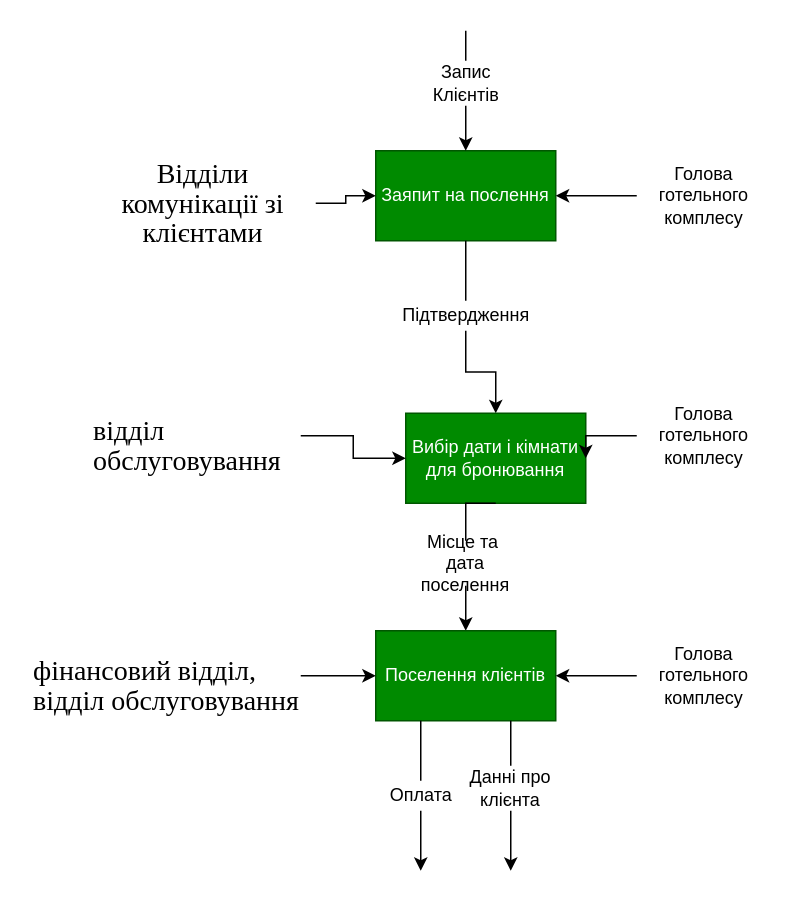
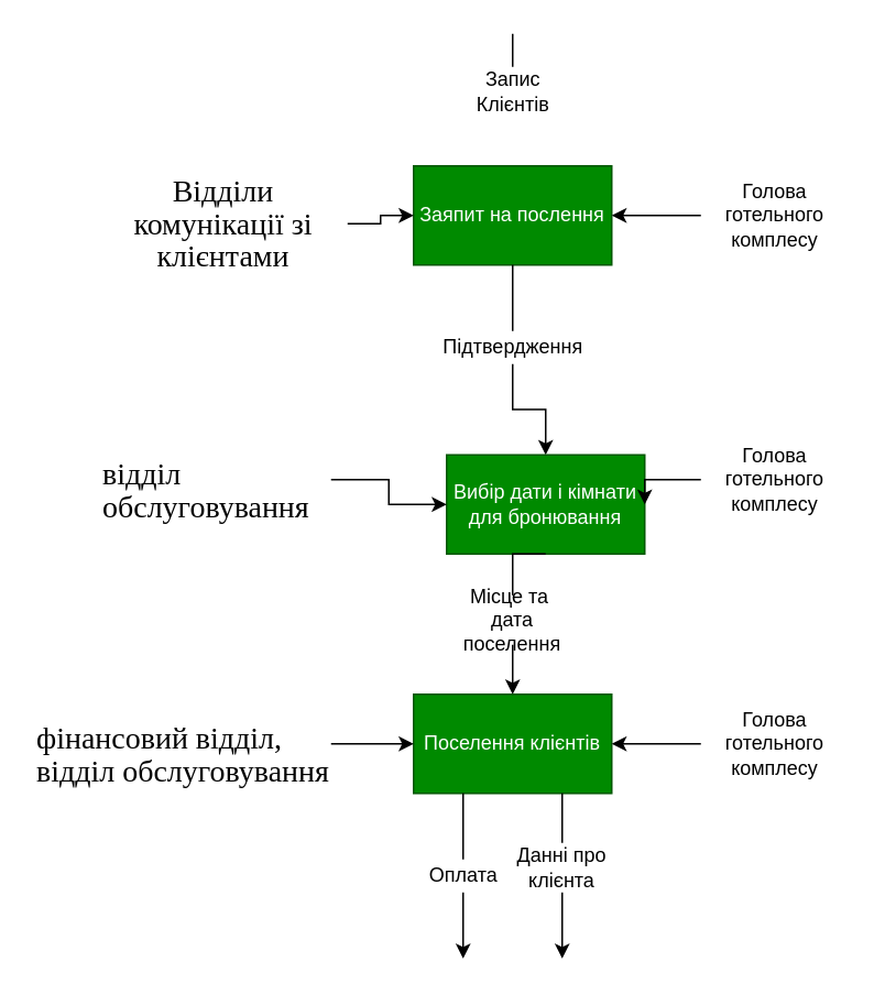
- <mxCell id="29" value="" style="endArrow=classic;html=1;rounded=0;entryX=0.5;entryY=0;entryDx=0;entryDy=0;startArrow=none;" edge="1" parent="1" source="30" target="3"><mxGeometry width="50" height="50" relative="1" as="geometry"><mxPoint x="310" y="20" as="sourcePoint" /><mxPoint x="300" y="80" as="targetPoint" /></mxGeometry></mxCell>
